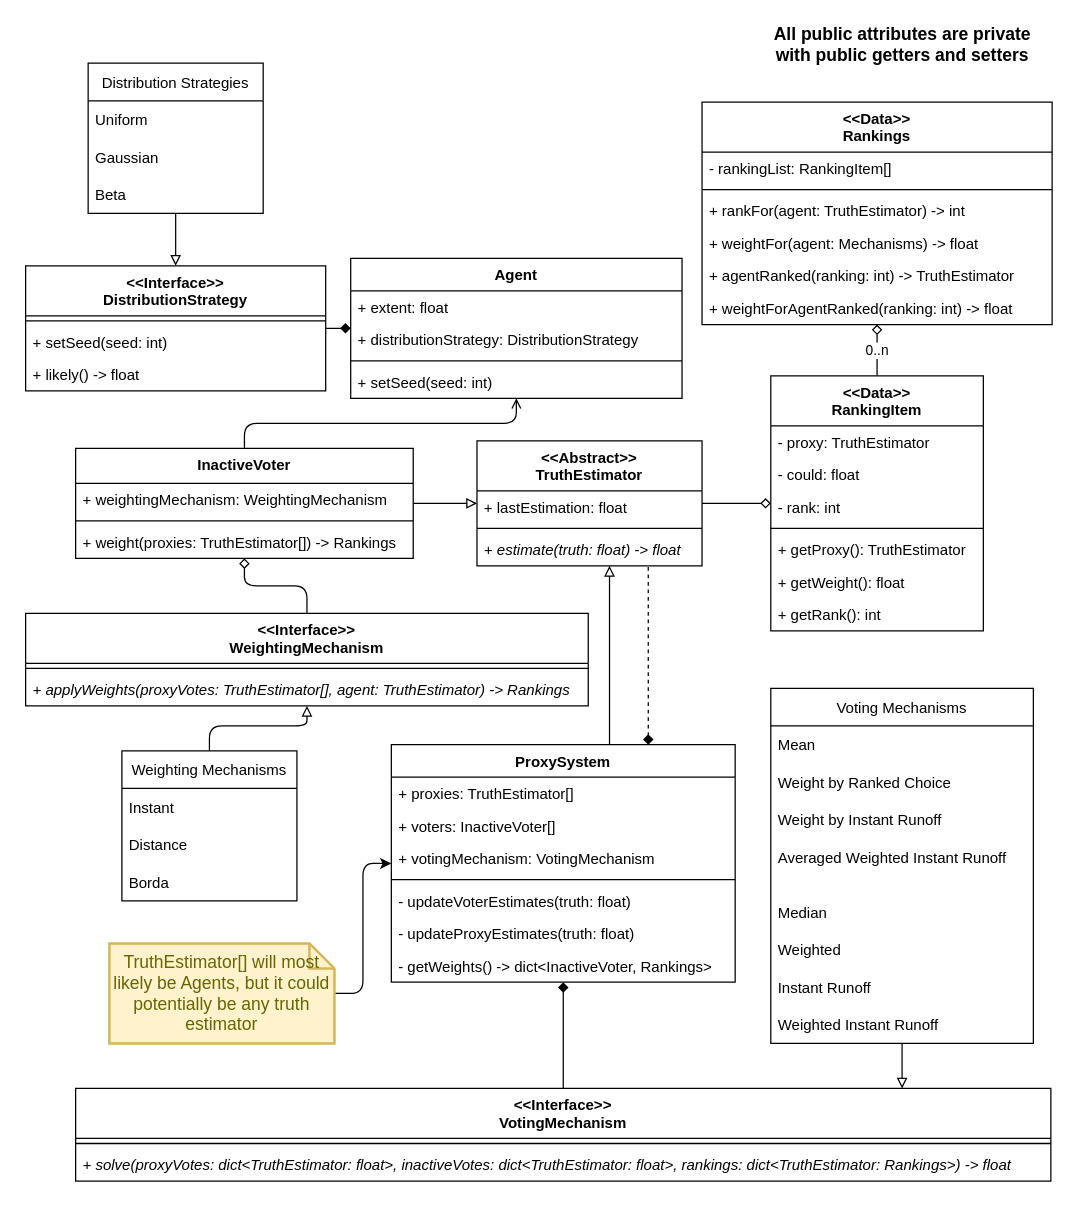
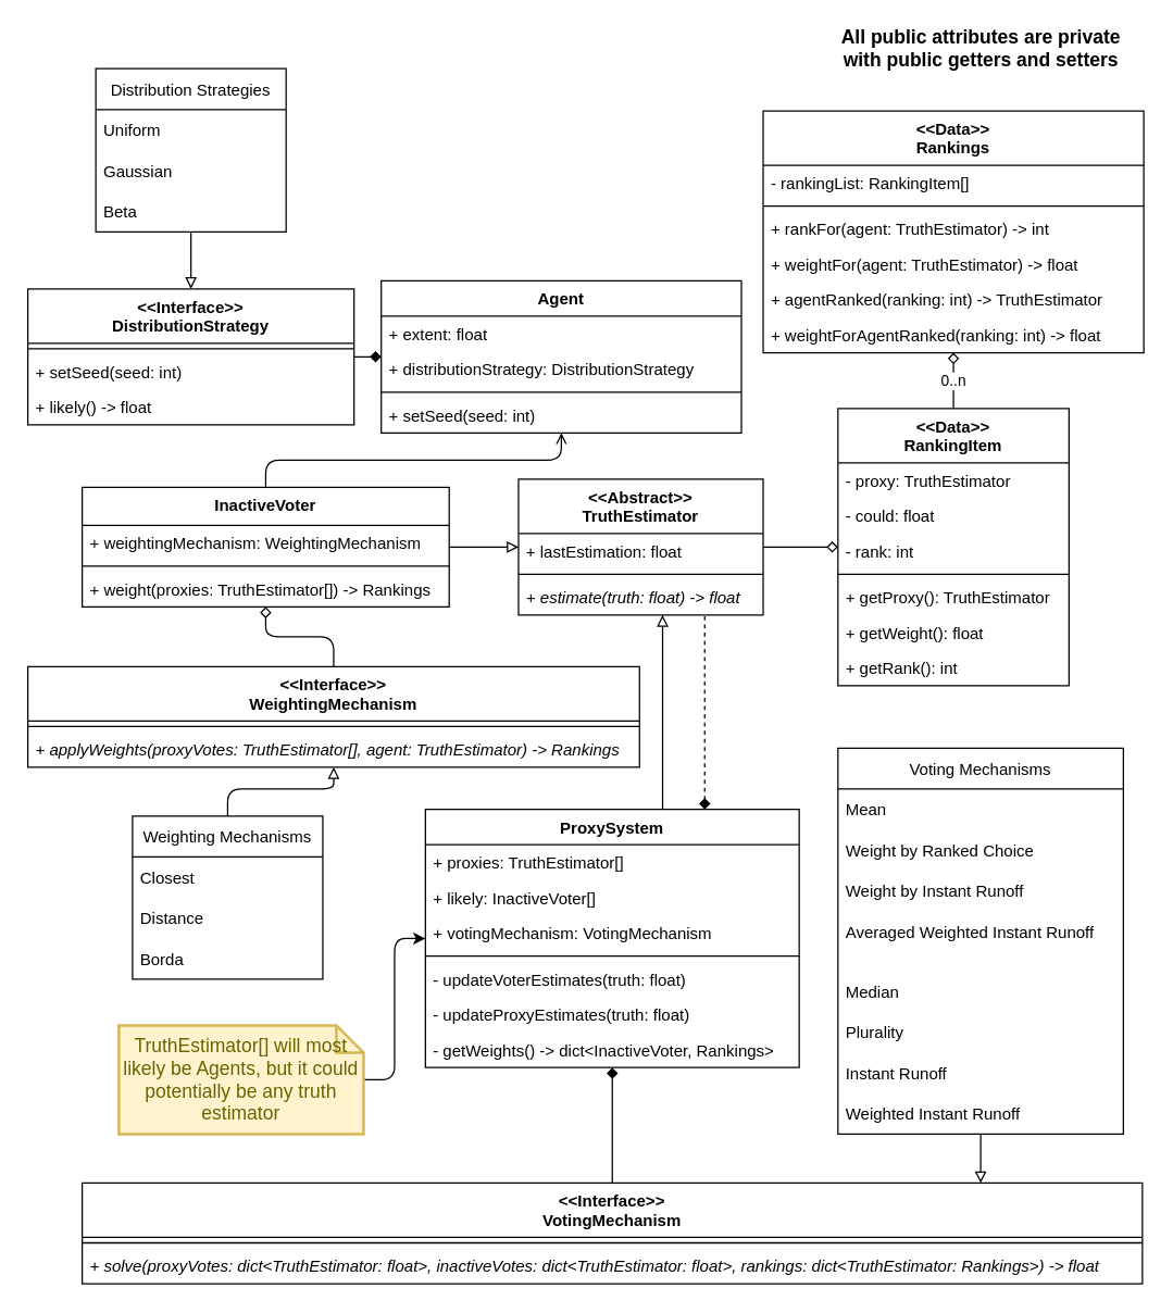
- <mxCell id="63" value="+ weightFor(agent: Mechanisms) -&gt; float" style="text;strokeColor=none;fillColor=none;align=left;verticalAlign=top;spacingLeft=4;spacingRight=4;overflow=hidden;rotatable=0;points=[[0,0.5],[1,0.5]];portConstraint=eastwest;" vertex="1" parent="59"><mxGeometry y="100" width="280" height="26" as="geometry" /></mxCell>
+ <mxCell id="63" value="+ weightFor(agent: TruthEstimator) -&gt; float" style="text;strokeColor=none;fillColor=none;align=left;verticalAlign=top;spacingLeft=4;spacingRight=4;overflow=hidden;rotatable=0;points=[[0,0.5],[1,0.5]];portConstraint=eastwest;" vertex="1" parent="59"><mxGeometry y="100" width="280" height="26" as="geometry" /></mxCell>
- <mxCell id="43" value="Instant" style="text;strokeColor=none;fillColor=none;align=left;verticalAlign=middle;spacingLeft=4;spacingRight=4;overflow=hidden;points=[[0,0.5],[1,0.5]];portConstraint=eastwest;rotatable=0;labelBorderColor=none;" parent="42" vertex="1"><mxGeometry y="30" width="140" height="30" as="geometry" /></mxCell>
+ <mxCell id="43" value="Closest" style="text;strokeColor=none;fillColor=none;align=left;verticalAlign=middle;spacingLeft=4;spacingRight=4;overflow=hidden;points=[[0,0.5],[1,0.5]];portConstraint=eastwest;rotatable=0;labelBorderColor=none;" parent="42" vertex="1"><mxGeometry y="30" width="140" height="30" as="geometry" /></mxCell>
- <mxCell id="23" value="+ voters: InactiveVoter[]" style="text;strokeColor=none;fillColor=none;align=left;verticalAlign=top;spacingLeft=4;spacingRight=4;overflow=hidden;rotatable=0;points=[[0,0.5],[1,0.5]];portConstraint=eastwest;" parent="21" vertex="1"><mxGeometry y="52" width="275" height="26" as="geometry" /></mxCell>
+ <mxCell id="23" value="+ likely: InactiveVoter[]" style="text;strokeColor=none;fillColor=none;align=left;verticalAlign=top;spacingLeft=4;spacingRight=4;overflow=hidden;rotatable=0;points=[[0,0.5],[1,0.5]];portConstraint=eastwest;" parent="21" vertex="1"><mxGeometry y="52" width="275" height="26" as="geometry" /></mxCell>
- <mxCell id="53" value="Weighted" style="text;strokeColor=none;fillColor=none;align=left;verticalAlign=middle;spacingLeft=4;spacingRight=4;overflow=hidden;points=[[0,0.5],[1,0.5]];portConstraint=eastwest;rotatable=0;labelBorderColor=none;" parent="46" vertex="1"><mxGeometry y="194" width="210" height="30" as="geometry" /></mxCell>
+ <mxCell id="53" value="Plurality" style="text;strokeColor=none;fillColor=none;align=left;verticalAlign=middle;spacingLeft=4;spacingRight=4;overflow=hidden;points=[[0,0.5],[1,0.5]];portConstraint=eastwest;rotatable=0;labelBorderColor=none;" parent="46" vertex="1"><mxGeometry y="194" width="210" height="30" as="geometry" /></mxCell>
